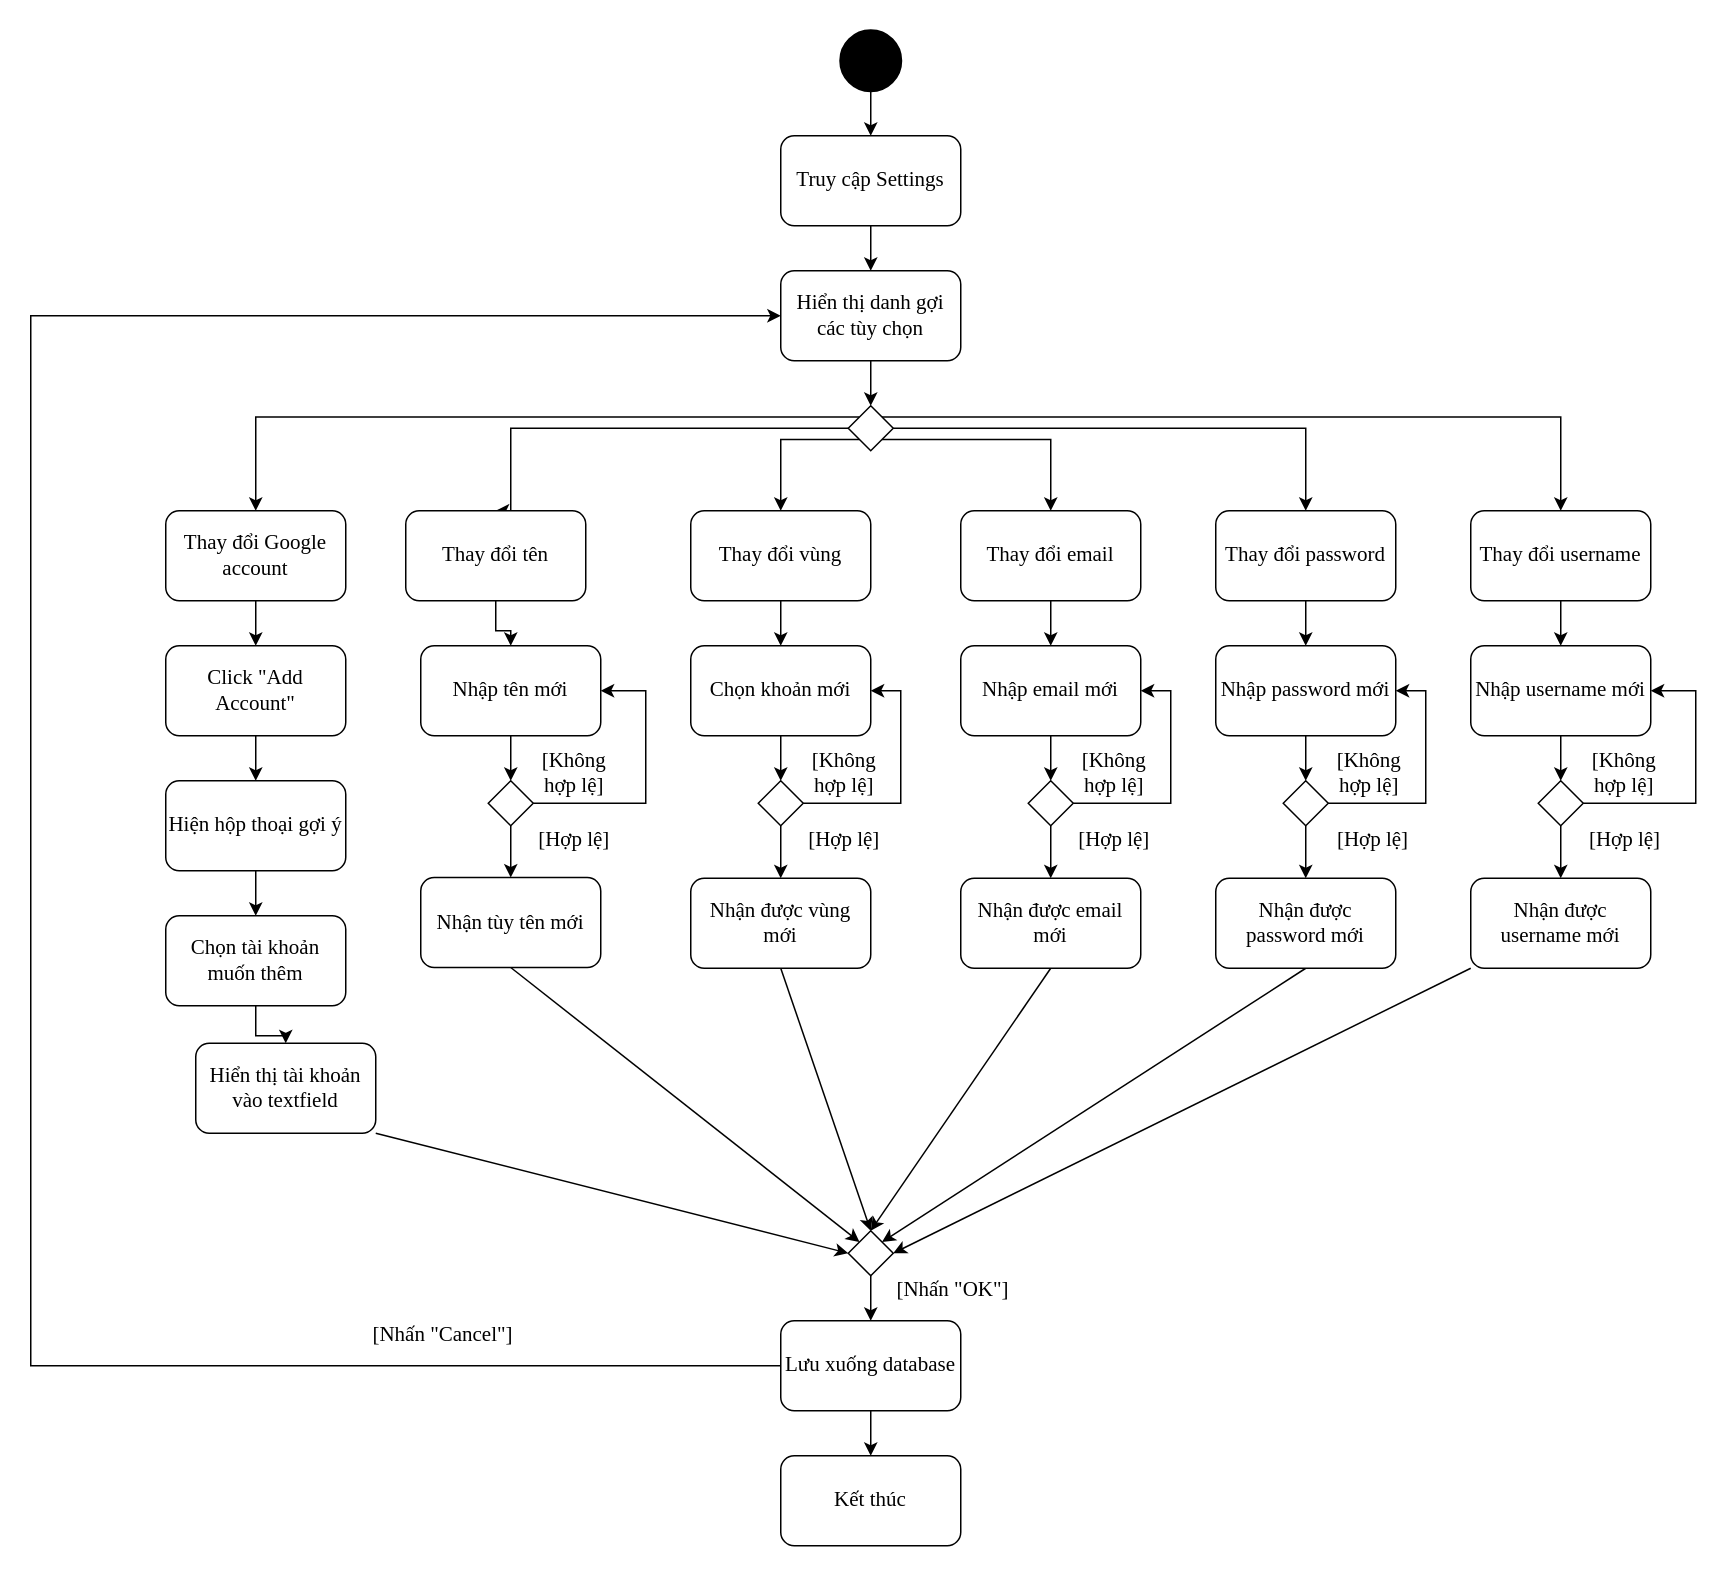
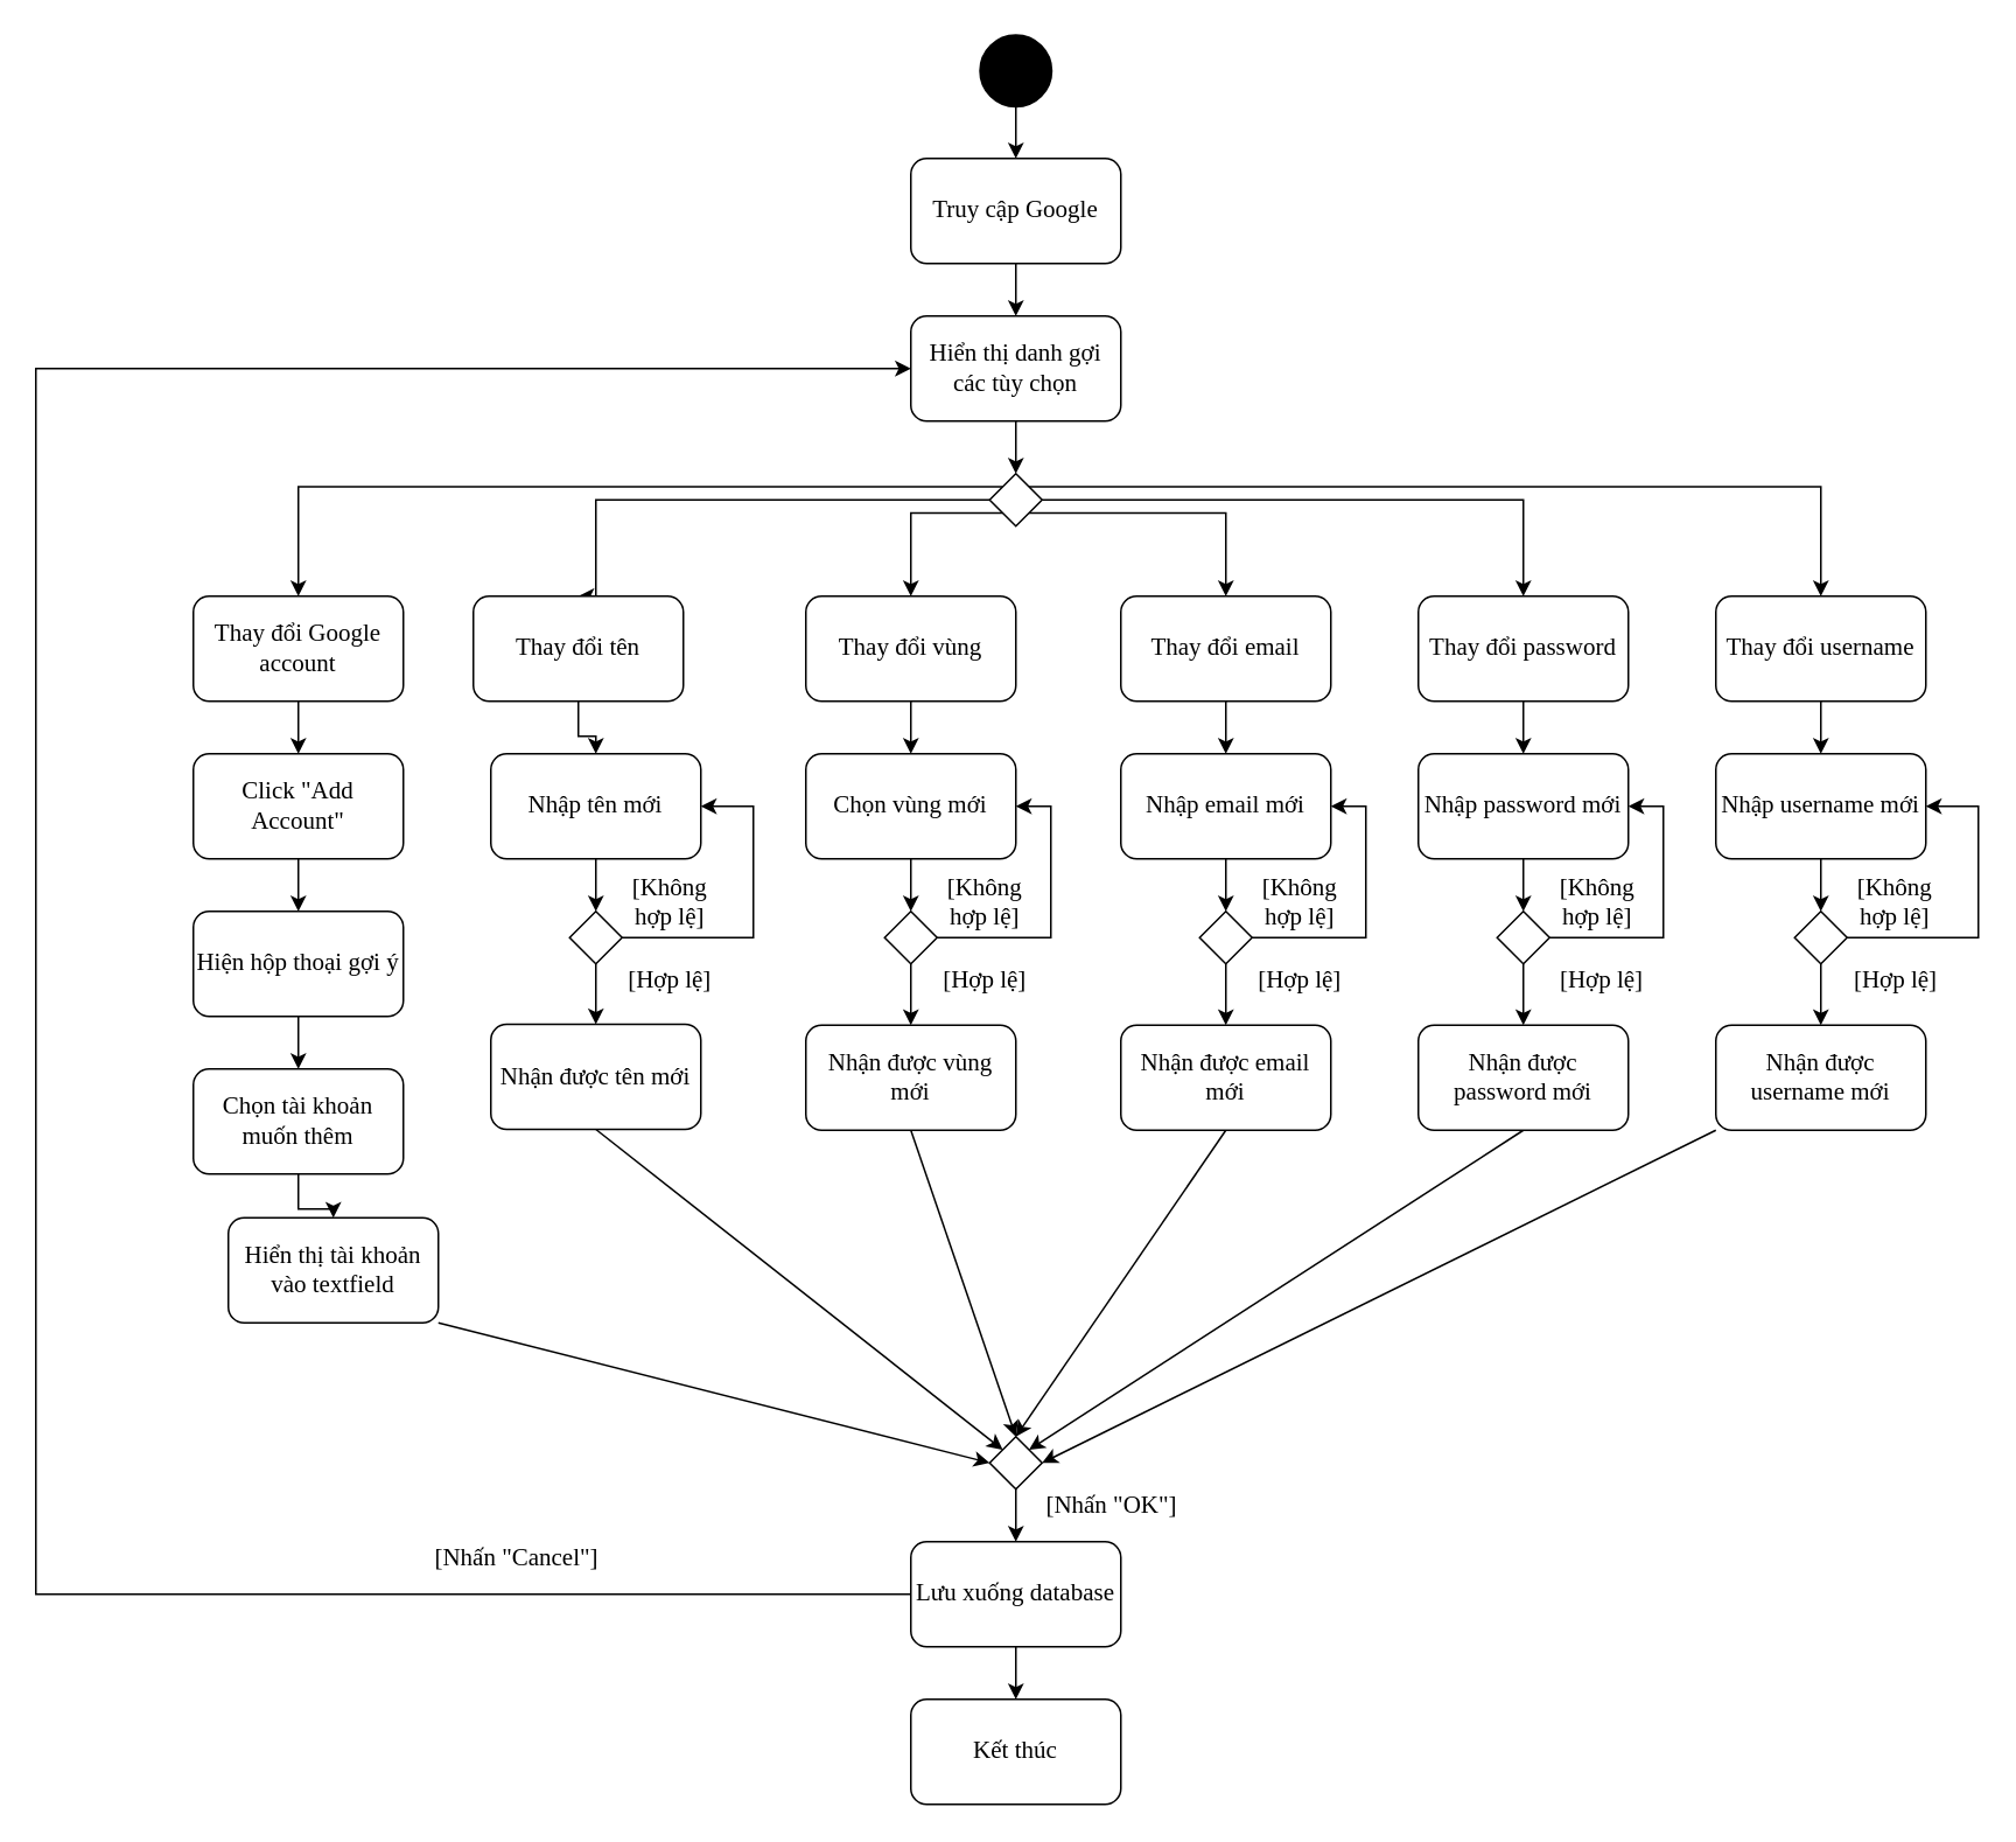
- <mxCell id="5" value="&lt;font style=&quot;font-size: 14px;&quot;&gt;Truy cập Settings&lt;/font&gt;" style="rounded=1;whiteSpace=wrap;html=1;fontFamily=Verdana;fontSize=14;" parent="1" vertex="1"><mxGeometry x="520" y="90" width="120" height="60" as="geometry" /></mxCell>
+ <mxCell id="5" value="&lt;font style=&quot;font-size: 14px;&quot;&gt;Truy cập Google&lt;/font&gt;" style="rounded=1;whiteSpace=wrap;html=1;fontFamily=Verdana;fontSize=14;" parent="1" vertex="1"><mxGeometry x="520" y="90" width="120" height="60" as="geometry" /></mxCell>
- <mxCell id="70" value="&lt;font style=&quot;font-size: 14px&quot;&gt;Chọn khoản mới&lt;/font&gt;" style="rounded=1;whiteSpace=wrap;html=1;fontFamily=Verdana;fontSize=14;" parent="1" vertex="1"><mxGeometry x="460" y="430" width="120" height="60" as="geometry" /></mxCell>
+ <mxCell id="70" value="&lt;font style=&quot;font-size: 14px&quot;&gt;Chọn vùng mới&lt;/font&gt;" style="rounded=1;whiteSpace=wrap;html=1;fontFamily=Verdana;fontSize=14;" parent="1" vertex="1"><mxGeometry x="460" y="430" width="120" height="60" as="geometry" /></mxCell>
- <mxCell id="53" value="&lt;font style=&quot;font-size: 14px&quot;&gt;Nhận tùy tên mới&lt;/font&gt;" style="rounded=1;whiteSpace=wrap;html=1;fontFamily=Verdana;fontSize=14;" parent="1" vertex="1"><mxGeometry x="280" y="584.5" width="120" height="60" as="geometry" /></mxCell>
+ <mxCell id="53" value="&lt;font style=&quot;font-size: 14px&quot;&gt;Nhận được tên mới&lt;/font&gt;" style="rounded=1;whiteSpace=wrap;html=1;fontFamily=Verdana;fontSize=14;" parent="1" vertex="1"><mxGeometry x="280" y="584.5" width="120" height="60" as="geometry" /></mxCell>
